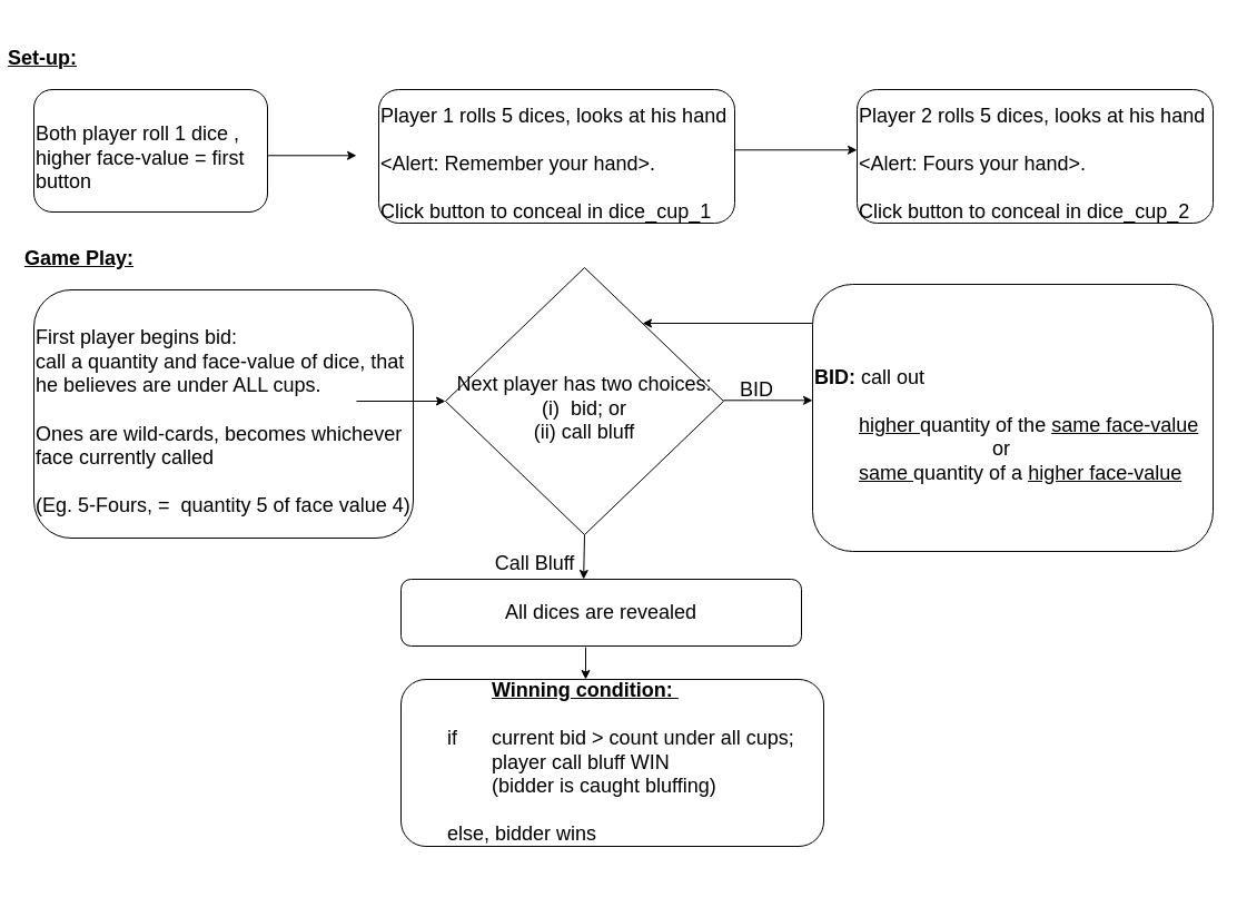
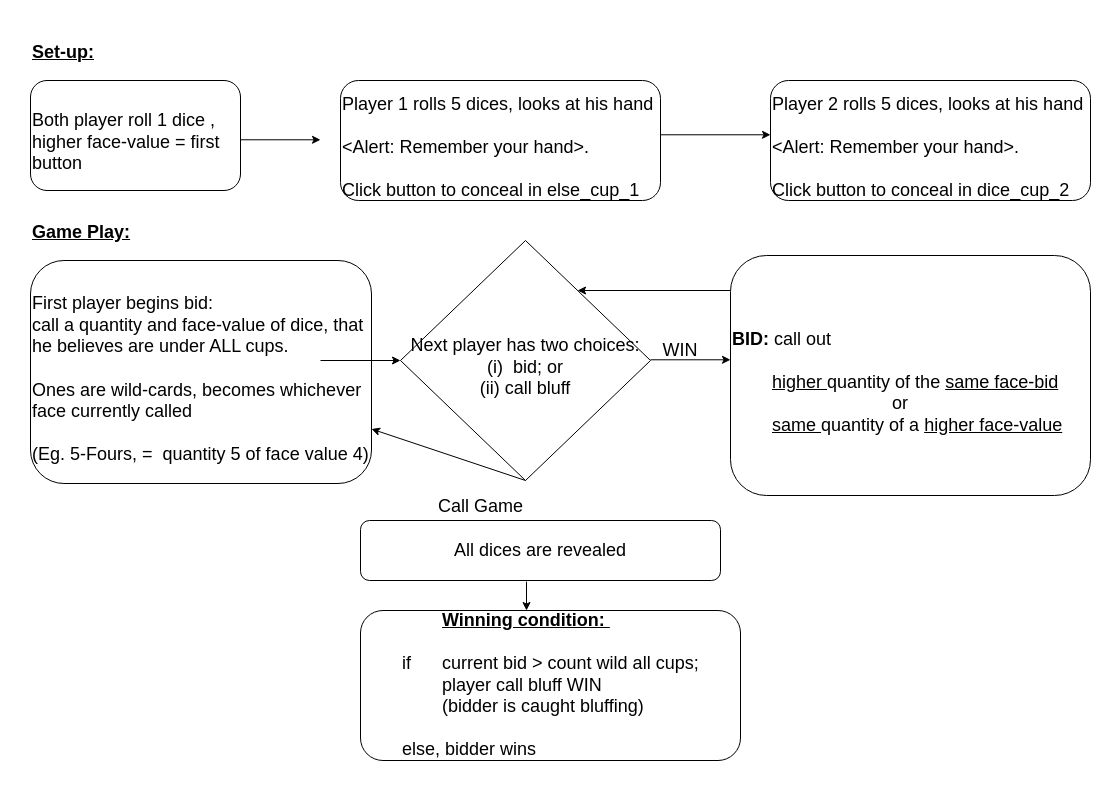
- <mxCell id="2" value="&lt;b&gt;&lt;u&gt;&lt;font style=&quot;font-size: 18px&quot;&gt;Set-up:&lt;/font&gt;&lt;/u&gt;&lt;/b&gt;" style="text;html=1;strokeColor=none;fillColor=none;align=left;verticalAlign=left;whiteSpace=wrap;rounded=0;fontSize=15;" parent="1" vertex="1"><mxGeometry x="5" y="20" width="210" height="50" as="geometry" /></mxCell>
+ <mxCell id="2" value="&lt;b&gt;&lt;u&gt;&lt;font style=&quot;font-size: 18px&quot;&gt;Set-up:&lt;/font&gt;&lt;/u&gt;&lt;/b&gt;" style="text;html=1;strokeColor=none;fillColor=none;align=left;verticalAlign=left;whiteSpace=wrap;rounded=0;fontSize=15;" parent="1" vertex="1"><mxGeometry x="30" y="20" width="210" height="50" as="geometry" /></mxCell>
- <mxCell id="5" value="&lt;font style=&quot;font-size: 18px&quot;&gt;Player 1 rolls 5 dices, looks at his hand &lt;br&gt;&lt;br&gt;&amp;lt;Alert: Remember your hand&amp;gt;. &lt;br&gt;&lt;br&gt;Click button to conceal in dice_cup_1&lt;/font&gt;" style="rounded=1;whiteSpace=wrap;html=1;fontSize=15;fillColor=none;gradientColor=none;align=left;verticalAlign=left;" parent="1" vertex="1"><mxGeometry x="340" y="80" width="320" height="120" as="geometry" /></mxCell>
+ <mxCell id="5" value="&lt;font style=&quot;font-size: 18px&quot;&gt;Player 1 rolls 5 dices, looks at his hand &lt;br&gt;&lt;br&gt;&amp;lt;Alert: Remember your hand&amp;gt;. &lt;br&gt;&lt;br&gt;Click button to conceal in else_cup_1&lt;/font&gt;" style="rounded=1;whiteSpace=wrap;html=1;fontSize=15;fillColor=none;gradientColor=none;align=left;verticalAlign=left;" parent="1" vertex="1"><mxGeometry x="340" y="80" width="320" height="120" as="geometry" /></mxCell>
- <mxCell id="9" value="&lt;font style=&quot;font-size: 18px&quot;&gt;Player 2 rolls 5 dices, looks at his hand &lt;br&gt;&lt;br&gt;&amp;lt;Alert: Fours your hand&amp;gt;. &lt;br&gt;&lt;br&gt;Click button to conceal in dice_cup_2&lt;/font&gt;" style="rounded=1;whiteSpace=wrap;html=1;fontSize=15;fillColor=none;gradientColor=none;align=left;verticalAlign=left;" parent="1" vertex="1"><mxGeometry x="770" y="80" width="320" height="120" as="geometry" /></mxCell>
+ <mxCell id="9" value="&lt;font style=&quot;font-size: 18px&quot;&gt;Player 2 rolls 5 dices, looks at his hand &lt;br&gt;&lt;br&gt;&amp;lt;Alert: Remember your hand&amp;gt;. &lt;br&gt;&lt;br&gt;Click button to conceal in dice_cup_2&lt;/font&gt;" style="rounded=1;whiteSpace=wrap;html=1;fontSize=15;fillColor=none;gradientColor=none;align=left;verticalAlign=left;" parent="1" vertex="1"><mxGeometry x="770" y="80" width="320" height="120" as="geometry" /></mxCell>
- <mxCell id="7" value="&lt;font style=&quot;font-size: 18px&quot;&gt;&lt;u&gt;&lt;b&gt;Game Play:&lt;/b&gt;&lt;/u&gt;&lt;/font&gt;" style="text;html=1;strokeColor=none;fillColor=none;align=left;verticalAlign=left;whiteSpace=wrap;rounded=0;fontSize=15;" parent="1" vertex="1"><mxGeometry x="20" y="200" width="210" height="50" as="geometry" /></mxCell>
+ <mxCell id="7" value="&lt;font style=&quot;font-size: 18px&quot;&gt;&lt;u&gt;&lt;b&gt;Game Play:&lt;/b&gt;&lt;/u&gt;&lt;/font&gt;" style="text;html=1;strokeColor=none;fillColor=none;align=left;verticalAlign=left;whiteSpace=wrap;rounded=0;fontSize=15;" parent="1" vertex="1"><mxGeometry x="30" y="200" width="210" height="50" as="geometry" /></mxCell>
- <mxCell id="14" value="&lt;font style=&quot;font-size: 18px&quot;&gt;BID&lt;/font&gt;" style="text;html=1;strokeColor=none;fillColor=none;align=center;verticalAlign=middle;whiteSpace=wrap;rounded=0;fontSize=15;" parent="1" vertex="1"><mxGeometry x="640" y="340" width="80" height="20" as="geometry" /></mxCell>
+ <mxCell id="14" value="&lt;font style=&quot;font-size: 18px&quot;&gt;WIN&lt;/font&gt;" style="text;html=1;strokeColor=none;fillColor=none;align=center;verticalAlign=middle;whiteSpace=wrap;rounded=0;fontSize=15;" parent="1" vertex="1"><mxGeometry x="640" y="340" width="80" height="20" as="geometry" /></mxCell>
- <mxCell id="16" value="&lt;font style=&quot;font-size: 18px&quot;&gt;&lt;b&gt;BID: &lt;/b&gt;call out &lt;br&gt;&lt;br&gt;&lt;span style=&quot;white-space: pre&quot;&gt;&#09;&lt;/span&gt;&lt;u&gt;higher &lt;/u&gt;quantity of the &lt;u&gt;same face-value&lt;/u&gt;&lt;br&gt;&lt;span style=&quot;white-space: pre&quot;&gt;&#09;&lt;span style=&quot;white-space: pre&quot;&gt;&#09;&lt;/span&gt;&lt;span style=&quot;white-space: pre&quot;&gt;&#09;&lt;/span&gt;&lt;span style=&quot;white-space: pre&quot;&gt;&#09;&lt;/span&gt;&lt;/span&gt;or &lt;br&gt;&lt;span style=&quot;white-space: pre&quot;&gt;&#09;&lt;/span&gt;&lt;u&gt;same &lt;/u&gt;quantity of a &lt;u&gt;higher face-value&lt;/u&gt;&lt;/font&gt;" style="rounded=1;whiteSpace=wrap;html=1;fontSize=15;fillColor=none;gradientColor=none;align=left;verticalAlign=left;" parent="1" vertex="1"><mxGeometry x="730" y="255" width="360" height="240" as="geometry" /></mxCell>
+ <mxCell id="16" value="&lt;font style=&quot;font-size: 18px&quot;&gt;&lt;b&gt;BID: &lt;/b&gt;call out &lt;br&gt;&lt;br&gt;&lt;span style=&quot;white-space: pre&quot;&gt;&#09;&lt;/span&gt;&lt;u&gt;higher &lt;/u&gt;quantity of the &lt;u&gt;same face-bid&lt;/u&gt;&lt;br&gt;&lt;span style=&quot;white-space: pre&quot;&gt;&#09;&lt;span style=&quot;white-space: pre&quot;&gt;&#09;&lt;/span&gt;&lt;span style=&quot;white-space: pre&quot;&gt;&#09;&lt;/span&gt;&lt;span style=&quot;white-space: pre&quot;&gt;&#09;&lt;/span&gt;&lt;/span&gt;or &lt;br&gt;&lt;span style=&quot;white-space: pre&quot;&gt;&#09;&lt;/span&gt;&lt;u&gt;same &lt;/u&gt;quantity of a &lt;u&gt;higher face-value&lt;/u&gt;&lt;/font&gt;" style="rounded=1;whiteSpace=wrap;html=1;fontSize=15;fillColor=none;gradientColor=none;align=left;verticalAlign=left;" parent="1" vertex="1"><mxGeometry x="730" y="255" width="360" height="240" as="geometry" /></mxCell>
- <mxCell id="12" value="" style="endArrow=classic;html=1;fontSize=15;exitX=0.5;exitY=1;exitDx=0;exitDy=0;entryX=0.456;entryY=0;entryDx=0;entryDy=0;entryPerimeter=0;" parent="1" source="11" target="13" edge="1"><mxGeometry width="50" height="50" relative="1" as="geometry"><mxPoint x="470" y="430" as="sourcePoint" /><mxPoint x="710" y="550" as="targetPoint" /></mxGeometry></mxCell>
+ <mxCell id="12" value="" style="endArrow=classic;html=1;fontSize=15;exitX=0.5;exitY=1;exitDx=0;exitDy=0;" parent="1" source="11" target="8" edge="1"><mxGeometry width="50" height="50" relative="1" as="geometry"><mxPoint x="470" y="430" as="sourcePoint" /><mxPoint x="710" y="550" as="targetPoint" /></mxGeometry></mxCell>
- <mxCell id="17" value="&lt;font style=&quot;font-size: 18px&quot;&gt;Call Bluff&lt;/font&gt;" style="text;html=1;align=center;verticalAlign=middle;resizable=0;points=[];autosize=1;strokeColor=none;fontSize=15;" parent="1" vertex="1"><mxGeometry x="439" y="494" width="82" height="23" as="geometry" /></mxCell>
+ <mxCell id="17" value="&lt;font style=&quot;font-size: 18px&quot;&gt;Call Game&lt;/font&gt;" style="text;html=1;align=center;verticalAlign=middle;resizable=0;points=[];autosize=1;strokeColor=none;fontSize=15;" parent="1" vertex="1"><mxGeometry x="439" y="494" width="82" height="23" as="geometry" /></mxCell>
- <mxCell id="18" value="&lt;font style=&quot;font-size: 18px&quot;&gt;&lt;span style=&quot;white-space: pre&quot;&gt;&#09;&lt;/span&gt;&lt;span style=&quot;white-space: pre&quot;&gt;&#09;&lt;/span&gt;&lt;span style=&quot;white-space: pre&quot;&gt;&#09;&lt;/span&gt;&lt;br&gt;&lt;b&gt;&lt;br&gt;&lt;span style=&quot;white-space: pre&quot;&gt;&#09;&lt;/span&gt;&lt;span style=&quot;white-space: pre&quot;&gt;&#09;&lt;/span&gt;&lt;u&gt;Winning condition:&amp;nbsp;&lt;/u&gt;&lt;br&gt;&lt;/b&gt;&lt;br&gt;&lt;span style=&quot;white-space: pre&quot;&gt;&#09;&lt;/span&gt;if&amp;nbsp;&lt;span style=&quot;white-space: pre&quot;&gt;&#09;&lt;/span&gt;current bid &amp;gt; count under all cups;&lt;br&gt;&lt;span style=&quot;white-space: pre&quot;&gt;&#09;&lt;span style=&quot;white-space: pre&quot;&gt;&#09;&lt;/span&gt;&lt;/span&gt;player call bluff WIN&lt;br&gt;&lt;span style=&quot;white-space: pre&quot;&gt;&#09;&lt;span style=&quot;white-space: pre&quot;&gt;&#09;&lt;/span&gt;&lt;/span&gt;(bidder is caught bluffing)&lt;br&gt;&lt;br&gt;&lt;span style=&quot;white-space: pre&quot;&gt;&#09;&lt;/span&gt;else, bidder wins&lt;br&gt;&lt;span style=&quot;white-space: pre&quot;&gt;&#09;&lt;/span&gt;&amp;nbsp;&lt;br&gt;&lt;span style=&quot;white-space: pre&quot;&gt;&#09;&lt;/span&gt;&lt;/font&gt;" style="rounded=1;whiteSpace=wrap;html=1;fontSize=15;fillColor=none;gradientColor=none;align=left;verticalAlign=middle;" parent="1" vertex="1"><mxGeometry x="360" y="610" width="380" height="150" as="geometry" /></mxCell>
+ <mxCell id="18" value="&lt;font style=&quot;font-size: 18px&quot;&gt;&lt;span style=&quot;white-space: pre&quot;&gt;&#09;&lt;/span&gt;&lt;span style=&quot;white-space: pre&quot;&gt;&#09;&lt;/span&gt;&lt;span style=&quot;white-space: pre&quot;&gt;&#09;&lt;/span&gt;&lt;br&gt;&lt;b&gt;&lt;br&gt;&lt;span style=&quot;white-space: pre&quot;&gt;&#09;&lt;/span&gt;&lt;span style=&quot;white-space: pre&quot;&gt;&#09;&lt;/span&gt;&lt;u&gt;Winning condition:&amp;nbsp;&lt;/u&gt;&lt;br&gt;&lt;/b&gt;&lt;br&gt;&lt;span style=&quot;white-space: pre&quot;&gt;&#09;&lt;/span&gt;if&amp;nbsp;&lt;span style=&quot;white-space: pre&quot;&gt;&#09;&lt;/span&gt;current bid &amp;gt; count wild all cups;&lt;br&gt;&lt;span style=&quot;white-space: pre&quot;&gt;&#09;&lt;span style=&quot;white-space: pre&quot;&gt;&#09;&lt;/span&gt;&lt;/span&gt;player call bluff WIN&lt;br&gt;&lt;span style=&quot;white-space: pre&quot;&gt;&#09;&lt;span style=&quot;white-space: pre&quot;&gt;&#09;&lt;/span&gt;&lt;/span&gt;(bidder is caught bluffing)&lt;br&gt;&lt;br&gt;&lt;span style=&quot;white-space: pre&quot;&gt;&#09;&lt;/span&gt;else, bidder wins&lt;br&gt;&lt;span style=&quot;white-space: pre&quot;&gt;&#09;&lt;/span&gt;&amp;nbsp;&lt;br&gt;&lt;span style=&quot;white-space: pre&quot;&gt;&#09;&lt;/span&gt;&lt;/font&gt;" style="rounded=1;whiteSpace=wrap;html=1;fontSize=15;fillColor=none;gradientColor=none;align=left;verticalAlign=middle;" parent="1" vertex="1"><mxGeometry x="360" y="610" width="380" height="150" as="geometry" /></mxCell>
